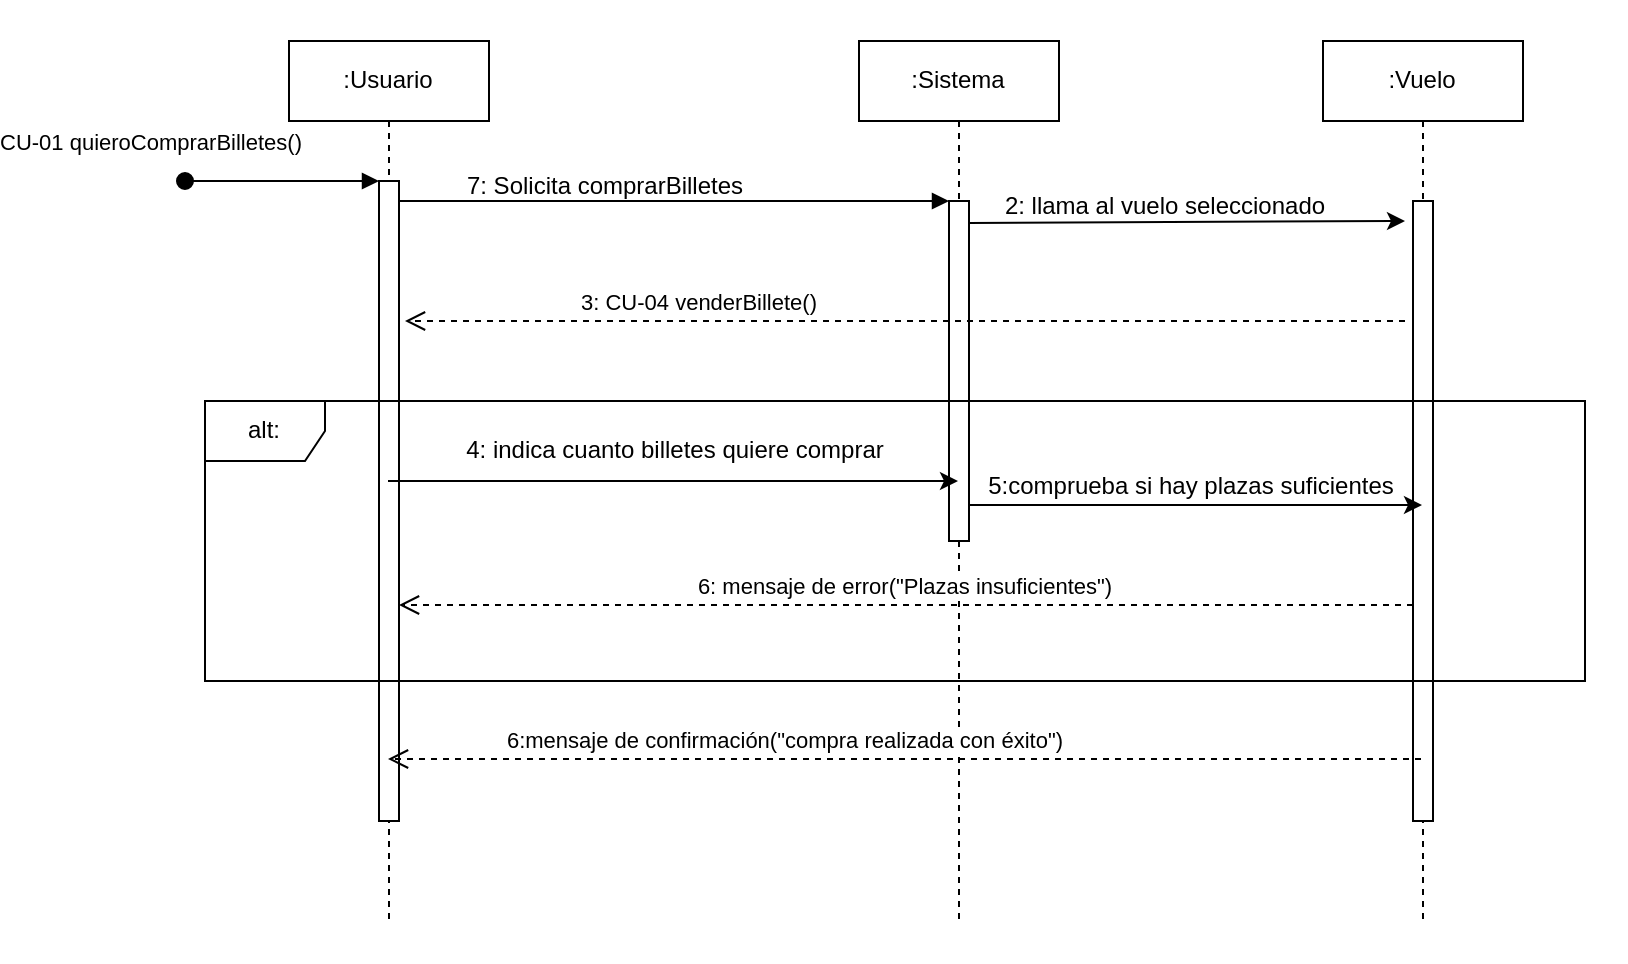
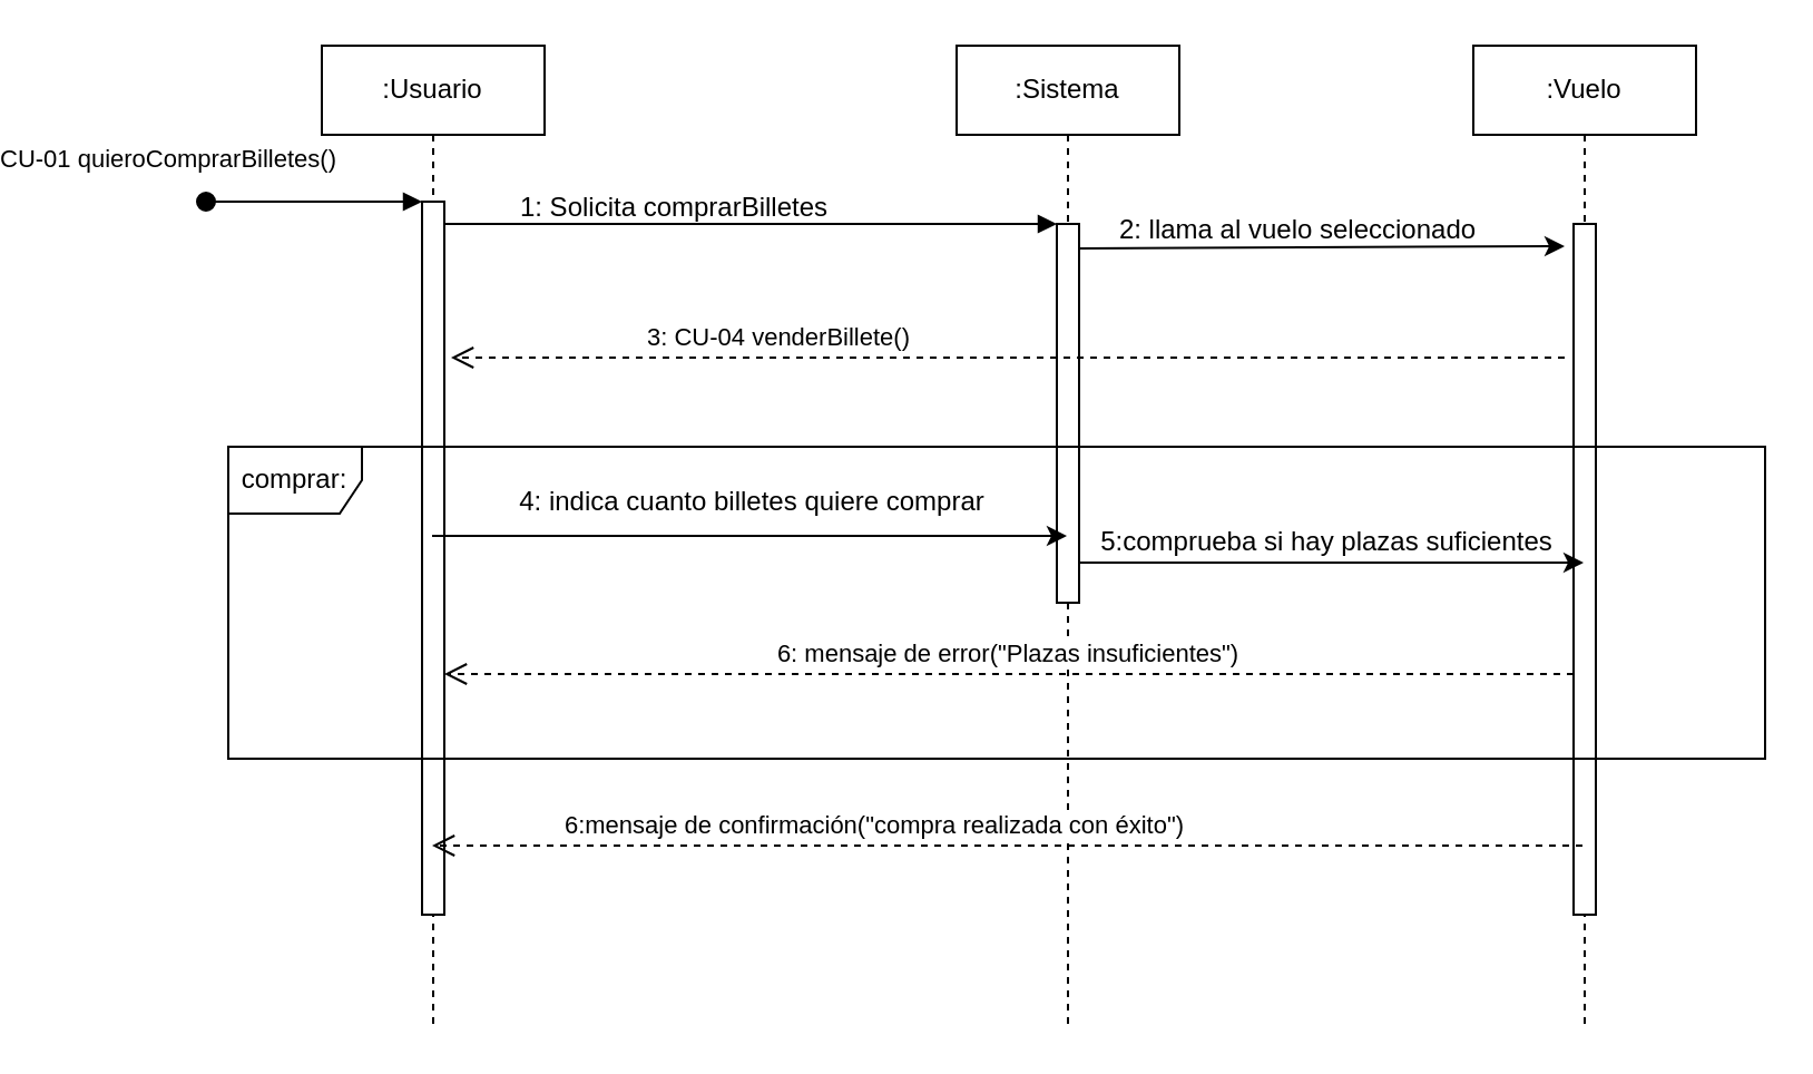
- <mxCell id="13" value="7: Solicita comprarBilletes" style="text;html=1;align=center;verticalAlign=middle;resizable=0;points=[];autosize=1;strokeColor=none;fillColor=none;" vertex="1" parent="1"><mxGeometry x="140" y="78" width="160" height="30" as="geometry" /></mxCell>
+ <mxCell id="13" value="1: Solicita comprarBilletes" style="text;html=1;align=center;verticalAlign=middle;resizable=0;points=[];autosize=1;strokeColor=none;fillColor=none;" vertex="1" parent="1"><mxGeometry x="140" y="78" width="160" height="30" as="geometry" /></mxCell>
- <mxCell id="19" value="alt:" style="shape=umlFrame;whiteSpace=wrap;html=1;pointerEvents=0;" vertex="1" parent="1"><mxGeometry x="20" y="200" width="690" height="140" as="geometry" /></mxCell>
+ <mxCell id="19" value="comprar:" style="shape=umlFrame;whiteSpace=wrap;html=1;pointerEvents=0;" vertex="1" parent="1"><mxGeometry x="20" y="200" width="690" height="140" as="geometry" /></mxCell>
